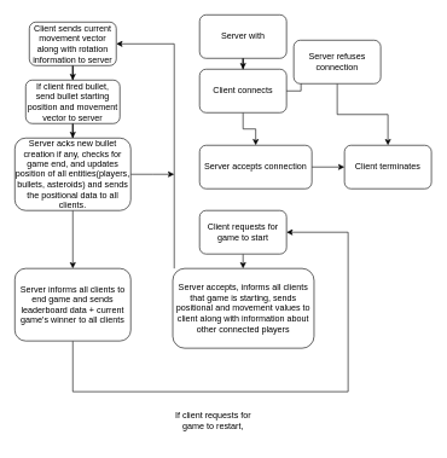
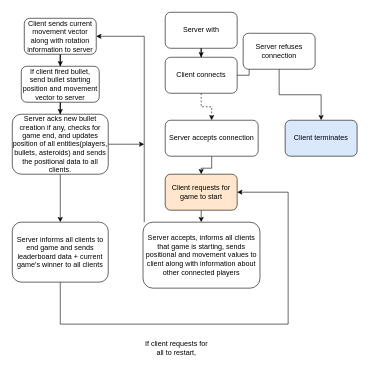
- <mxCell id="4" value="" style="edgeStyle=orthogonalEdgeStyle;rounded=0;orthogonalLoop=1;jettySize=auto;html=1;" edge="1" parent="1" source="6" target="8"><mxGeometry relative="1" as="geometry" /></mxCell>
+ <mxCell id="4" value="" style="edgeStyle=orthogonalEdgeStyle;rounded=0;orthogonalLoop=1;jettySize=auto;html=1;dashed=1;" edge="1" parent="1" source="6" target="8"><mxGeometry relative="1" as="geometry" /></mxCell>
- <mxCell id="7" value="" style="edgeStyle=orthogonalEdgeStyle;rounded=0;orthogonalLoop=1;jettySize=auto;html=1;" edge="1" parent="1" source="8" target="11"><mxGeometry relative="1" as="geometry" /></mxCell>
+ <mxCell id="7" value="" style="edgeStyle=orthogonalEdgeStyle;rounded=0;orthogonalLoop=1;jettySize=auto;html=1;" edge="1" parent="1" source="8" target="13"><mxGeometry relative="1" as="geometry" /></mxCell>
- <mxCell id="11" value="Client terminates" style="whiteSpace=wrap;html=1;rounded=1;" vertex="1" parent="1"><mxGeometry x="475" y="200" width="120" height="60" as="geometry" /></mxCell>
+ <mxCell id="11" value="Client terminates" style="whiteSpace=wrap;html=1;rounded=1;fillColor=#dae8fc;" vertex="1" parent="1"><mxGeometry x="475" y="200" width="120" height="60" as="geometry" /></mxCell>
- <mxCell id="13" value="Client requests for game to start" style="whiteSpace=wrap;html=1;rounded=1;" vertex="1" parent="1"><mxGeometry x="275" y="290" width="120" height="60" as="geometry" /></mxCell>
+ <mxCell id="13" value="Client requests for game to start" style="whiteSpace=wrap;html=1;rounded=1;fillColor=#ffe6cc;" vertex="1" parent="1"><mxGeometry x="275" y="290" width="120" height="60" as="geometry" /></mxCell>
- <mxCell id="25" value="If client requests for game to restart," style="text;html=1;align=center;verticalAlign=middle;whiteSpace=wrap;rounded=0;" vertex="1" parent="1"><mxGeometry x="238" y="550" width="112" height="60" as="geometry" /></mxCell>
+ <mxCell id="25" value="If client requests for all to restart," style="text;html=1;align=center;verticalAlign=middle;whiteSpace=wrap;rounded=0;" vertex="1" parent="1"><mxGeometry x="238" y="550" width="112" height="60" as="geometry" /></mxCell>
